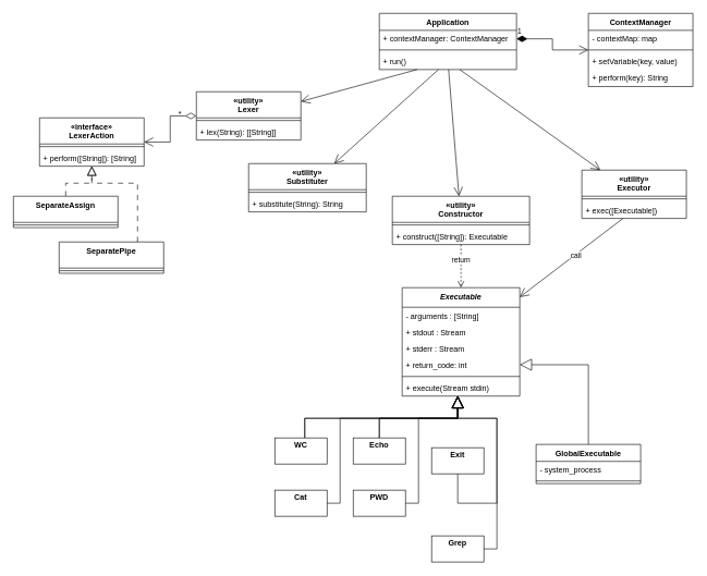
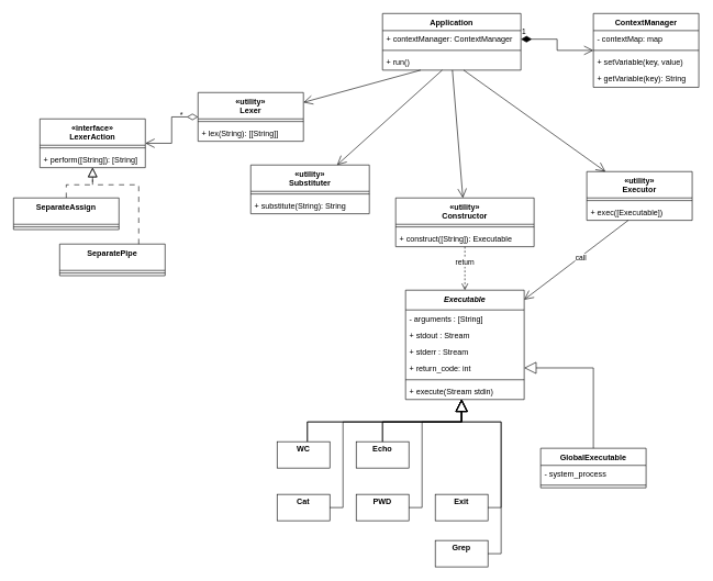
- <mxCell id="6" value="+ perform(key): String" style="text;strokeColor=none;fillColor=none;align=left;verticalAlign=top;spacingLeft=4;spacingRight=4;overflow=hidden;rotatable=0;points=[[0,0.5],[1,0.5]];portConstraint=eastwest;" parent="2" vertex="1"><mxGeometry y="86" width="160" height="26" as="geometry" /></mxCell>
+ <mxCell id="6" value="+ getVariable(key): String" style="text;strokeColor=none;fillColor=none;align=left;verticalAlign=top;spacingLeft=4;spacingRight=4;overflow=hidden;rotatable=0;points=[[0,0.5],[1,0.5]];portConstraint=eastwest;" parent="2" vertex="1"><mxGeometry y="86" width="160" height="26" as="geometry" /></mxCell>
- <mxCell id="31" value="&lt;p style=&quot;margin:0px;margin-top:4px;text-align:center;&quot;&gt;&lt;b&gt;Exit&lt;/b&gt;&lt;/p&gt;" style="verticalAlign=top;align=left;overflow=fill;fontSize=12;fontFamily=Helvetica;html=1;" parent="1" vertex="1"><mxGeometry x="660" y="685" width="80" height="40" as="geometry" /></mxCell>
+ <mxCell id="31" value="&lt;p style=&quot;margin:0px;margin-top:4px;text-align:center;&quot;&gt;&lt;b&gt;Exit&lt;/b&gt;&lt;/p&gt;" style="verticalAlign=top;align=left;overflow=fill;fontSize=12;fontFamily=Helvetica;html=1;" parent="1" vertex="1"><mxGeometry x="660" y="750" width="80" height="40" as="geometry" /></mxCell>
